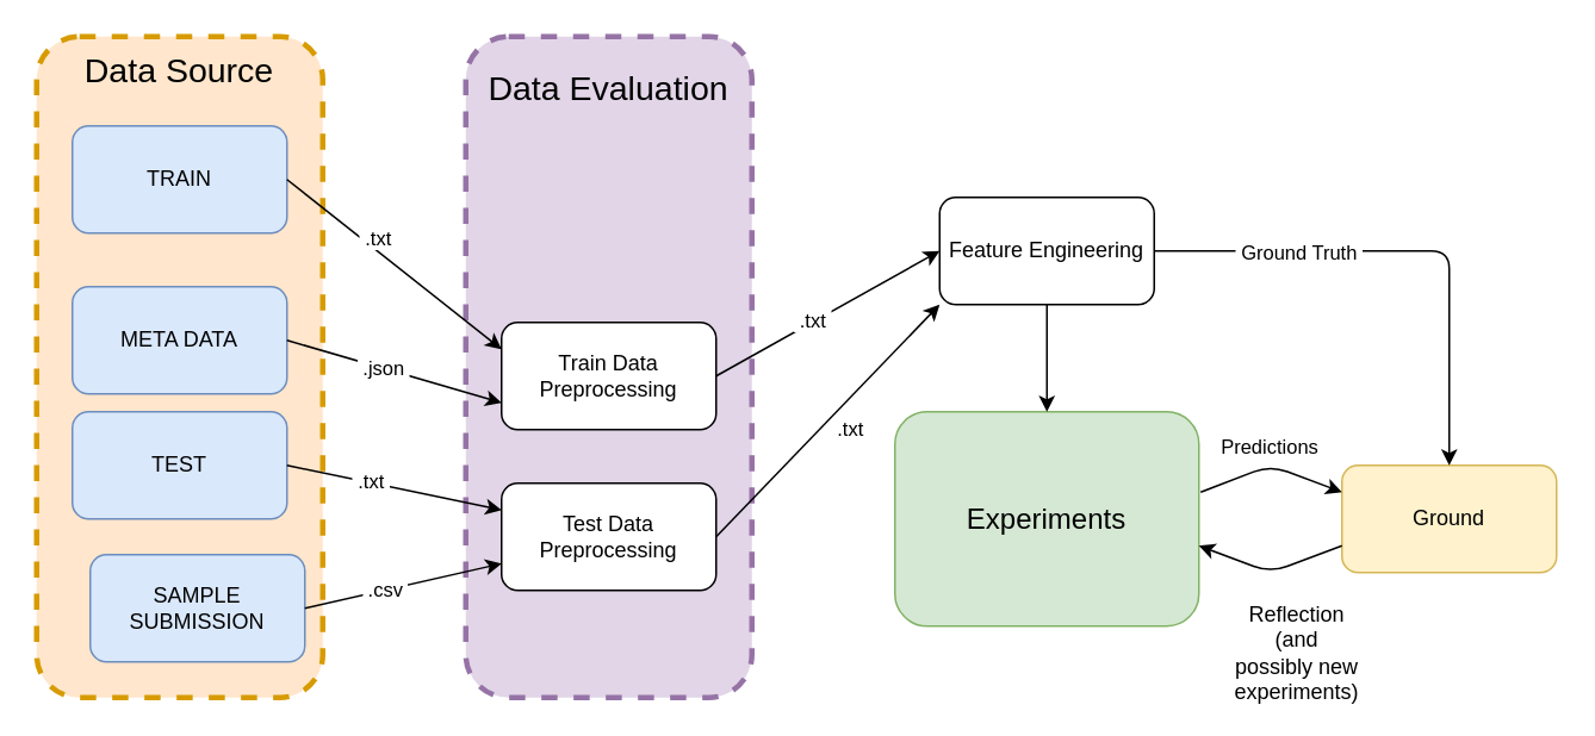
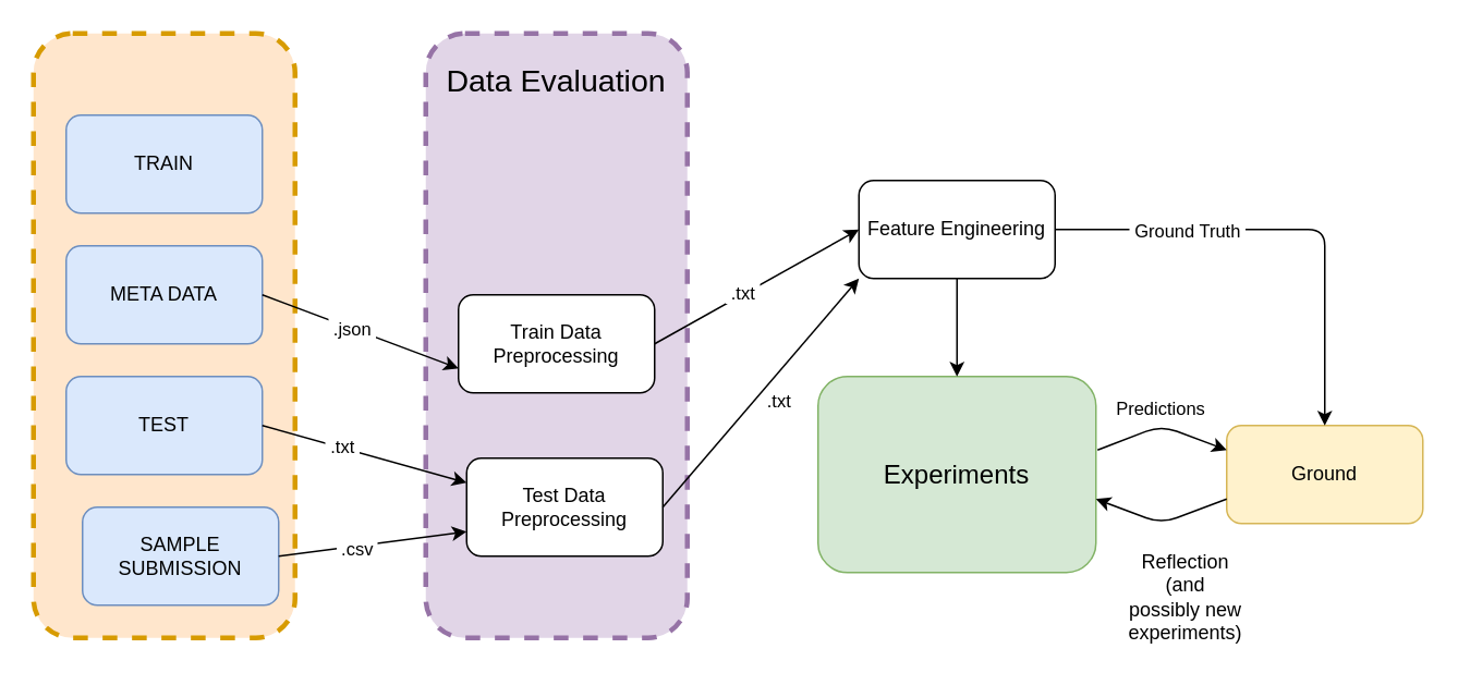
- <mxCell id="21" value="&lt;font style=&quot;font-size: 19px&quot;&gt;Data Source&lt;/font&gt;" style="text;html=1;strokeColor=none;fillColor=none;align=center;verticalAlign=middle;whiteSpace=wrap;rounded=0;dashed=1;" parent="1" vertex="1"><mxGeometry x="35" y="30" width="130" height="20" as="geometry" /></mxCell>
- <mxCell id="9" value="" style="endArrow=classic;html=1;exitX=1;exitY=0.5;exitDx=0;exitDy=0;entryX=0;entryY=0.25;entryDx=0;entryDy=0;" parent="1" source="5" target="11" edge="1"><mxGeometry width="50" height="50" relative="1" as="geometry"><mxPoint x="330" y="260" as="sourcePoint" /><mxPoint x="220" y="100" as="targetPoint" /></mxGeometry></mxCell>
- <mxCell id="10" value="&amp;nbsp;.txt&amp;nbsp;" style="edgeLabel;html=1;align=center;verticalAlign=middle;resizable=0;points=[];" parent="9" vertex="1" connectable="0"><mxGeometry x="-0.378" relative="1" as="geometry"><mxPoint x="12.8" y="2.25" as="offset" /></mxGeometry></mxCell>
- <mxCell id="7" value="META DATA" style="rounded=1;whiteSpace=wrap;html=1;fillColor=#dae8fc;strokeColor=#6c8ebf;" parent="1" vertex="1"><mxGeometry x="40" y="160" width="120" height="60" as="geometry" /></mxCell>
+ <mxCell id="7" value="META DATA" style="rounded=1;whiteSpace=wrap;html=1;fillColor=#dae8fc;strokeColor=#6c8ebf;" parent="1" vertex="1"><mxGeometry x="40" y="150" width="120" height="60" as="geometry" /></mxCell>
- <mxCell id="16" value="Test Data Preprocessing" style="rounded=1;whiteSpace=wrap;html=1;" parent="1" vertex="1"><mxGeometry x="280" y="270" width="120" height="60" as="geometry" /></mxCell>
+ <mxCell id="16" value="Test Data Preprocessing" style="rounded=1;whiteSpace=wrap;html=1;" parent="1" vertex="1"><mxGeometry x="285" y="280" width="120" height="60" as="geometry" /></mxCell>
